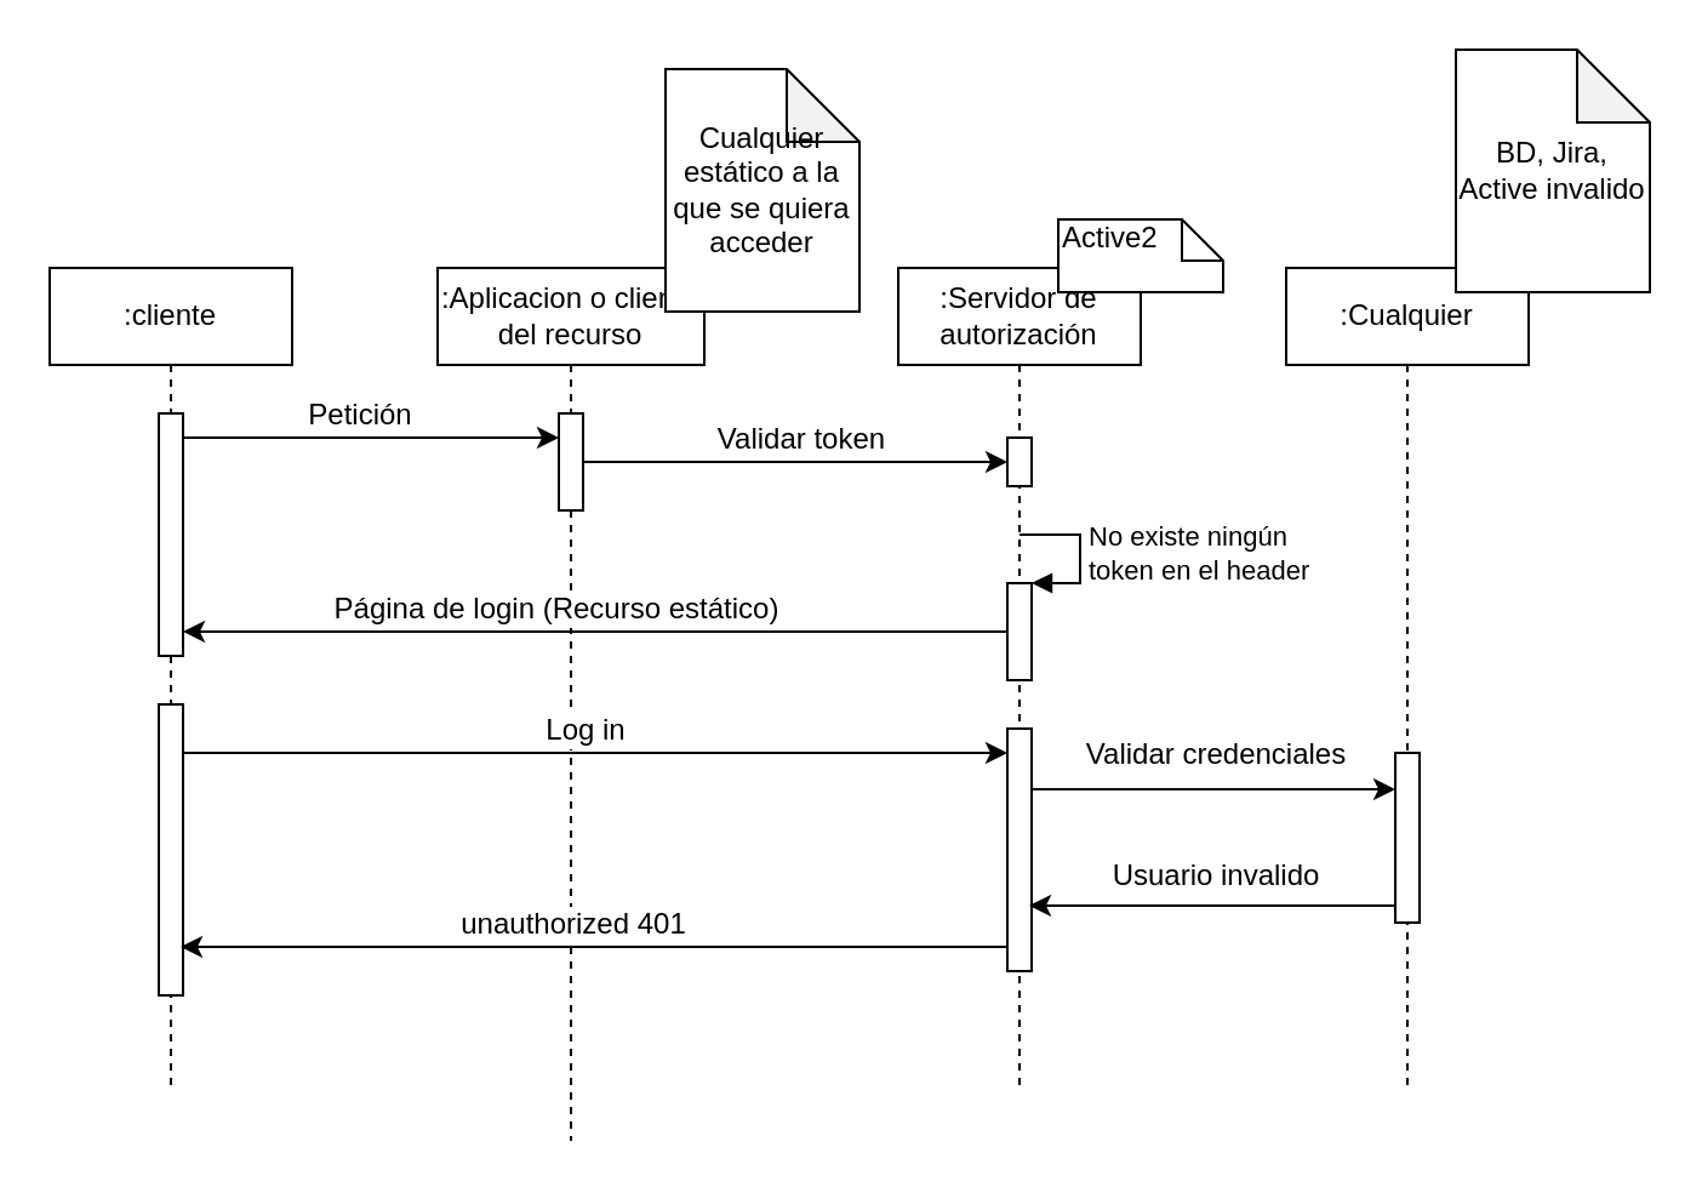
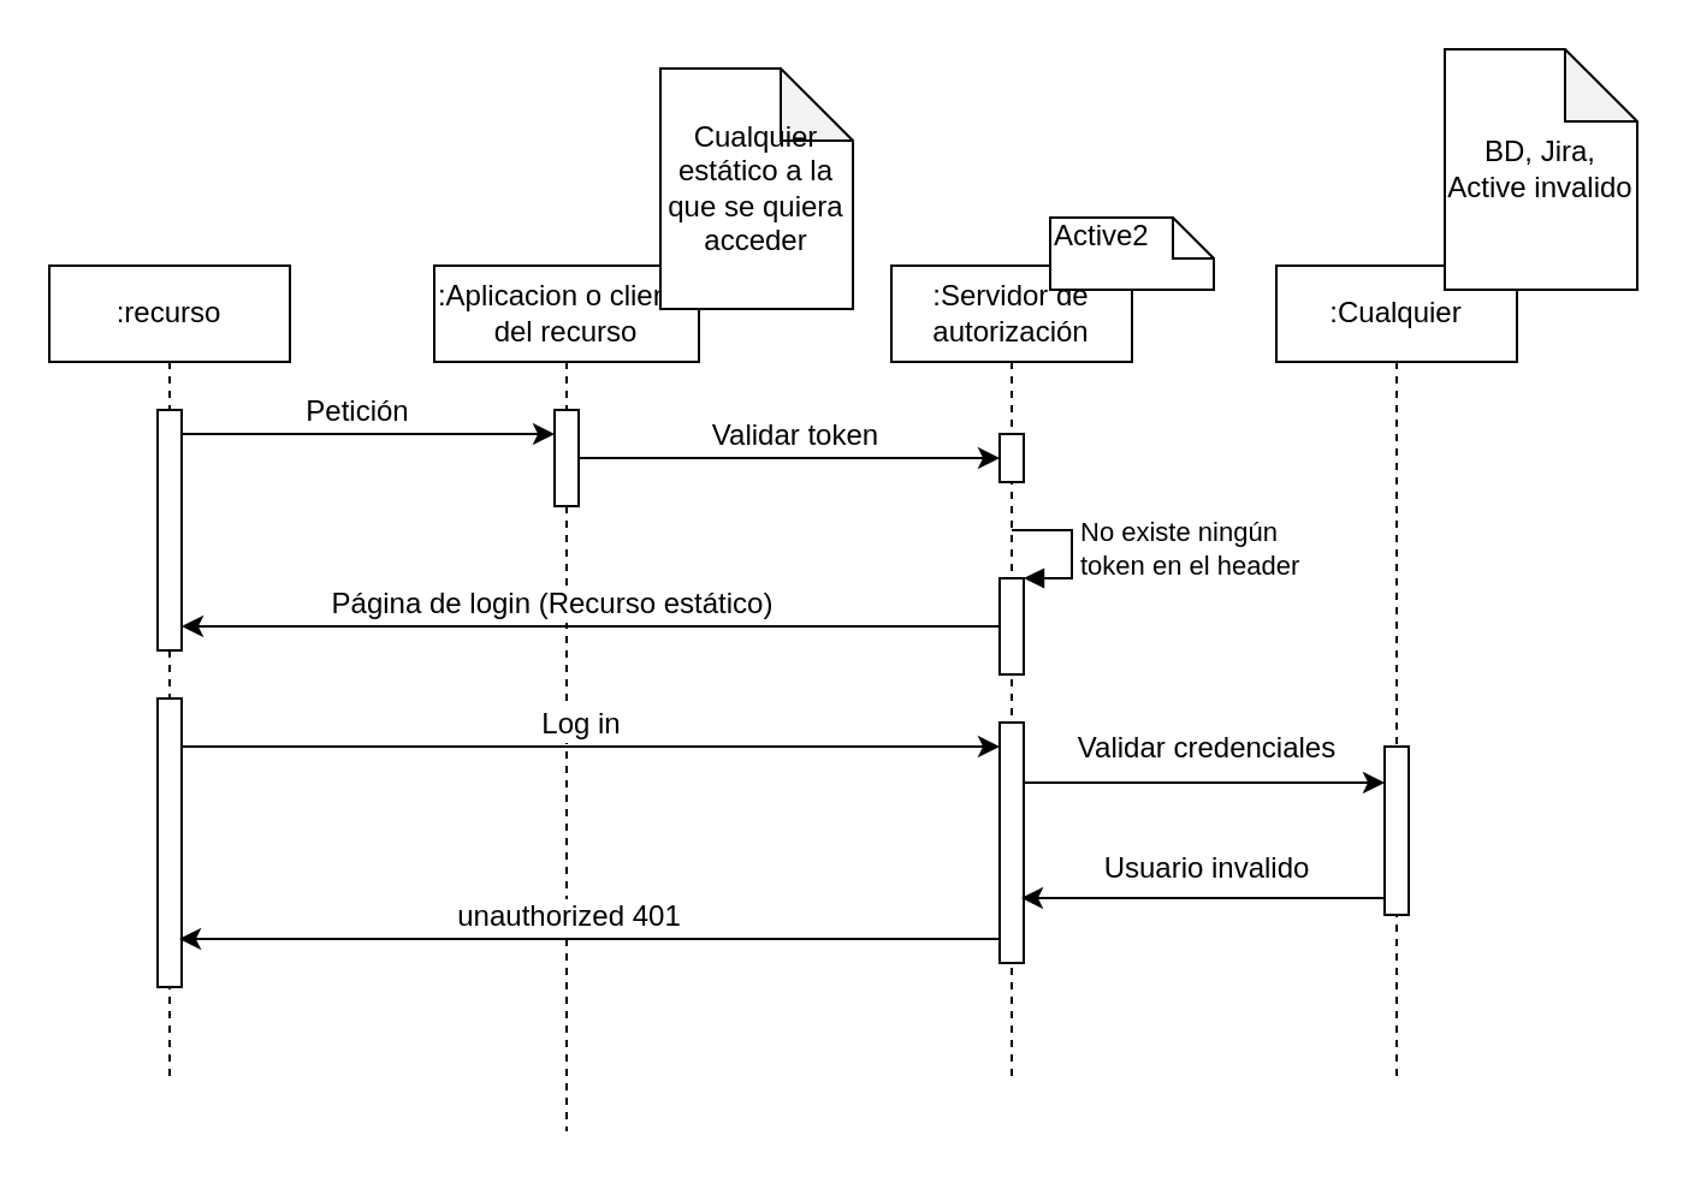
- <mxCell id="2" value=":cliente" style="shape=umlLifeline;perimeter=lifelinePerimeter;whiteSpace=wrap;html=1;container=1;collapsible=0;recursiveResize=0;outlineConnect=0;" parent="1" vertex="1"><mxGeometry x="20" y="110" width="100" height="340" as="geometry" /></mxCell>
+ <mxCell id="2" value=":recurso" style="shape=umlLifeline;perimeter=lifelinePerimeter;whiteSpace=wrap;html=1;container=1;collapsible=0;recursiveResize=0;outlineConnect=0;" parent="1" vertex="1"><mxGeometry x="20" y="110" width="100" height="340" as="geometry" /></mxCell>
